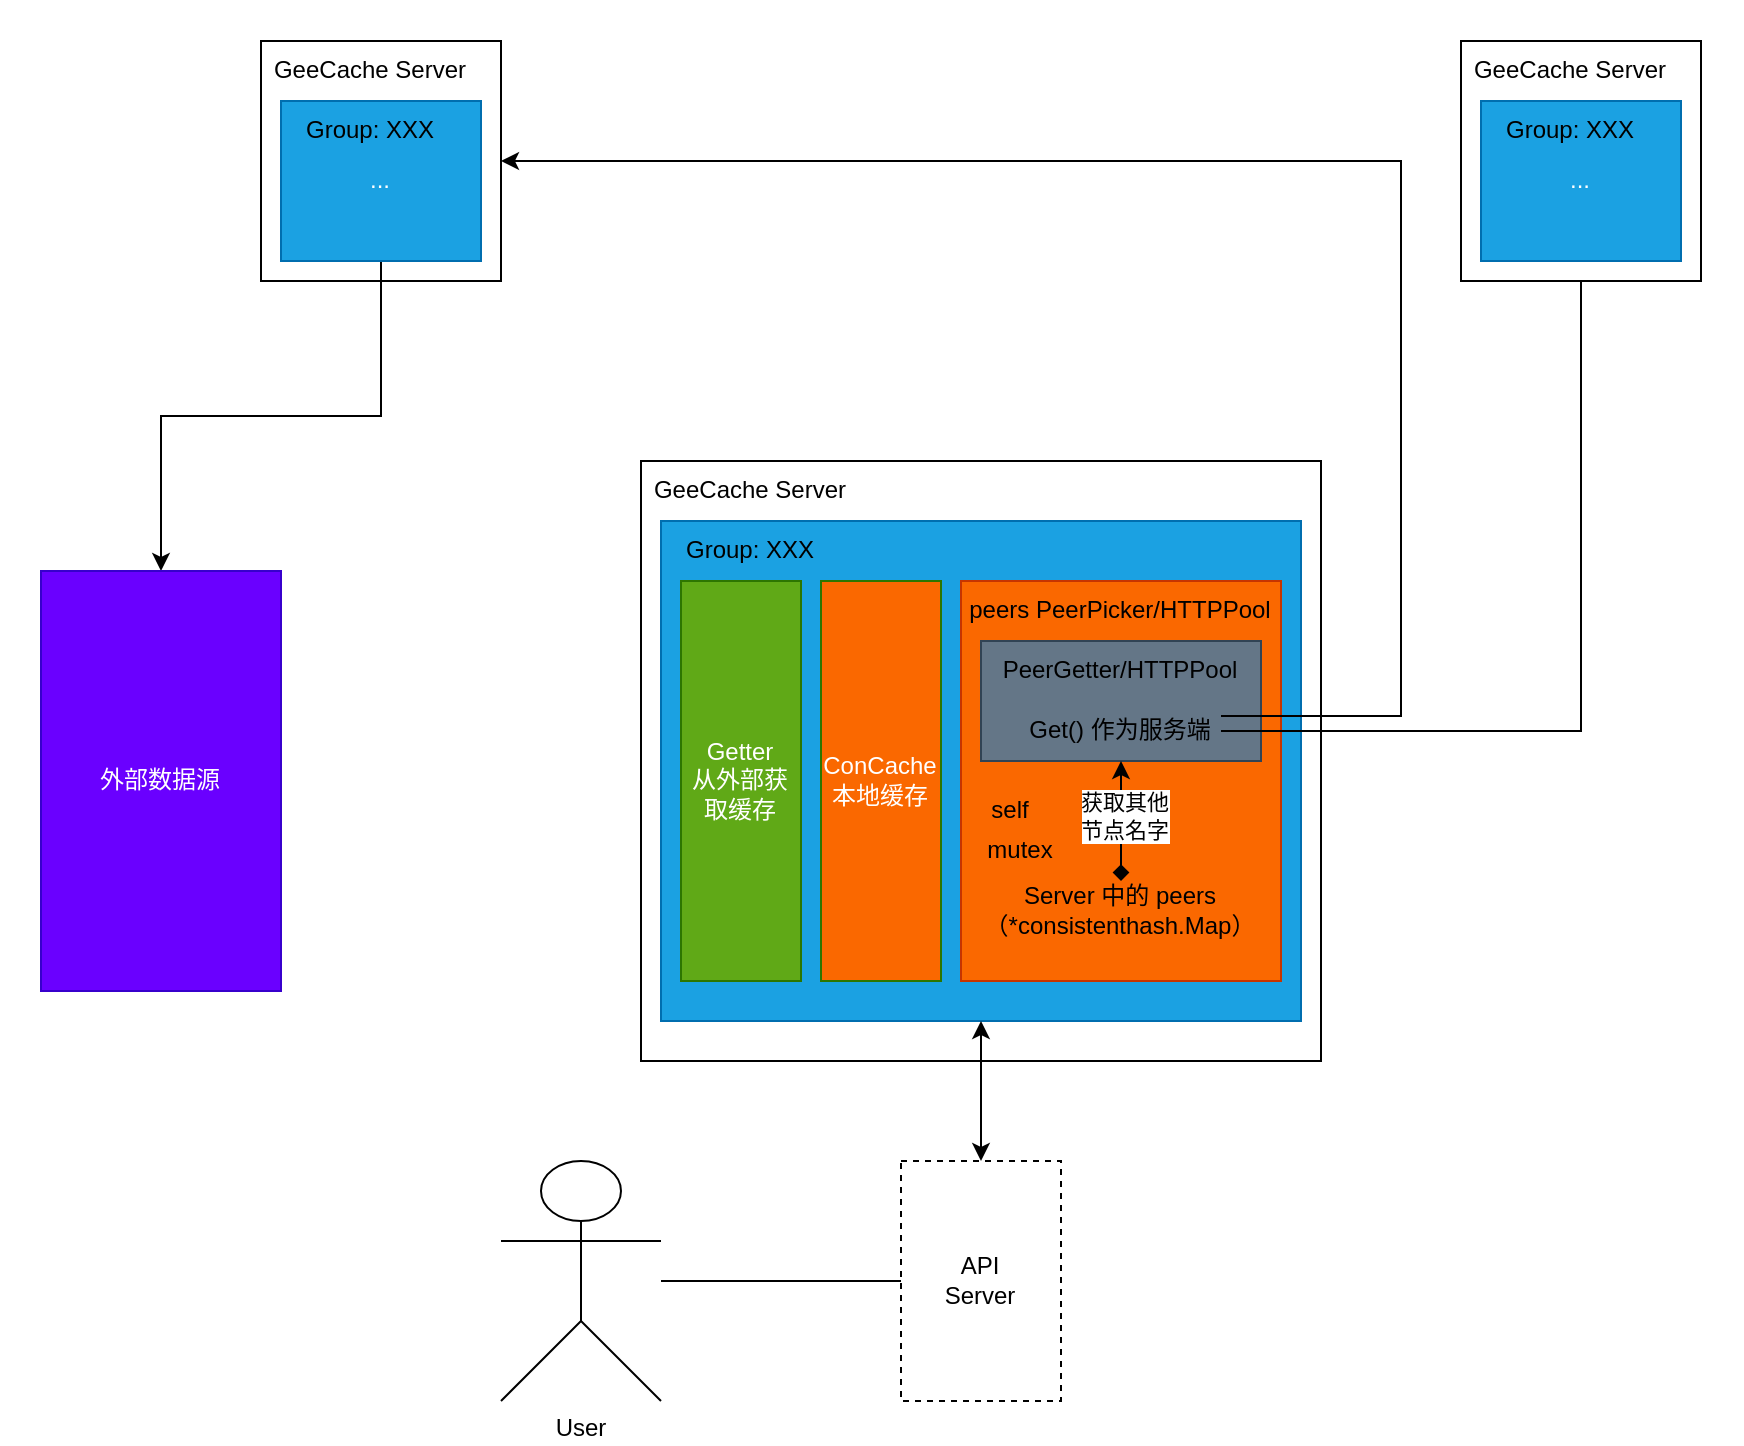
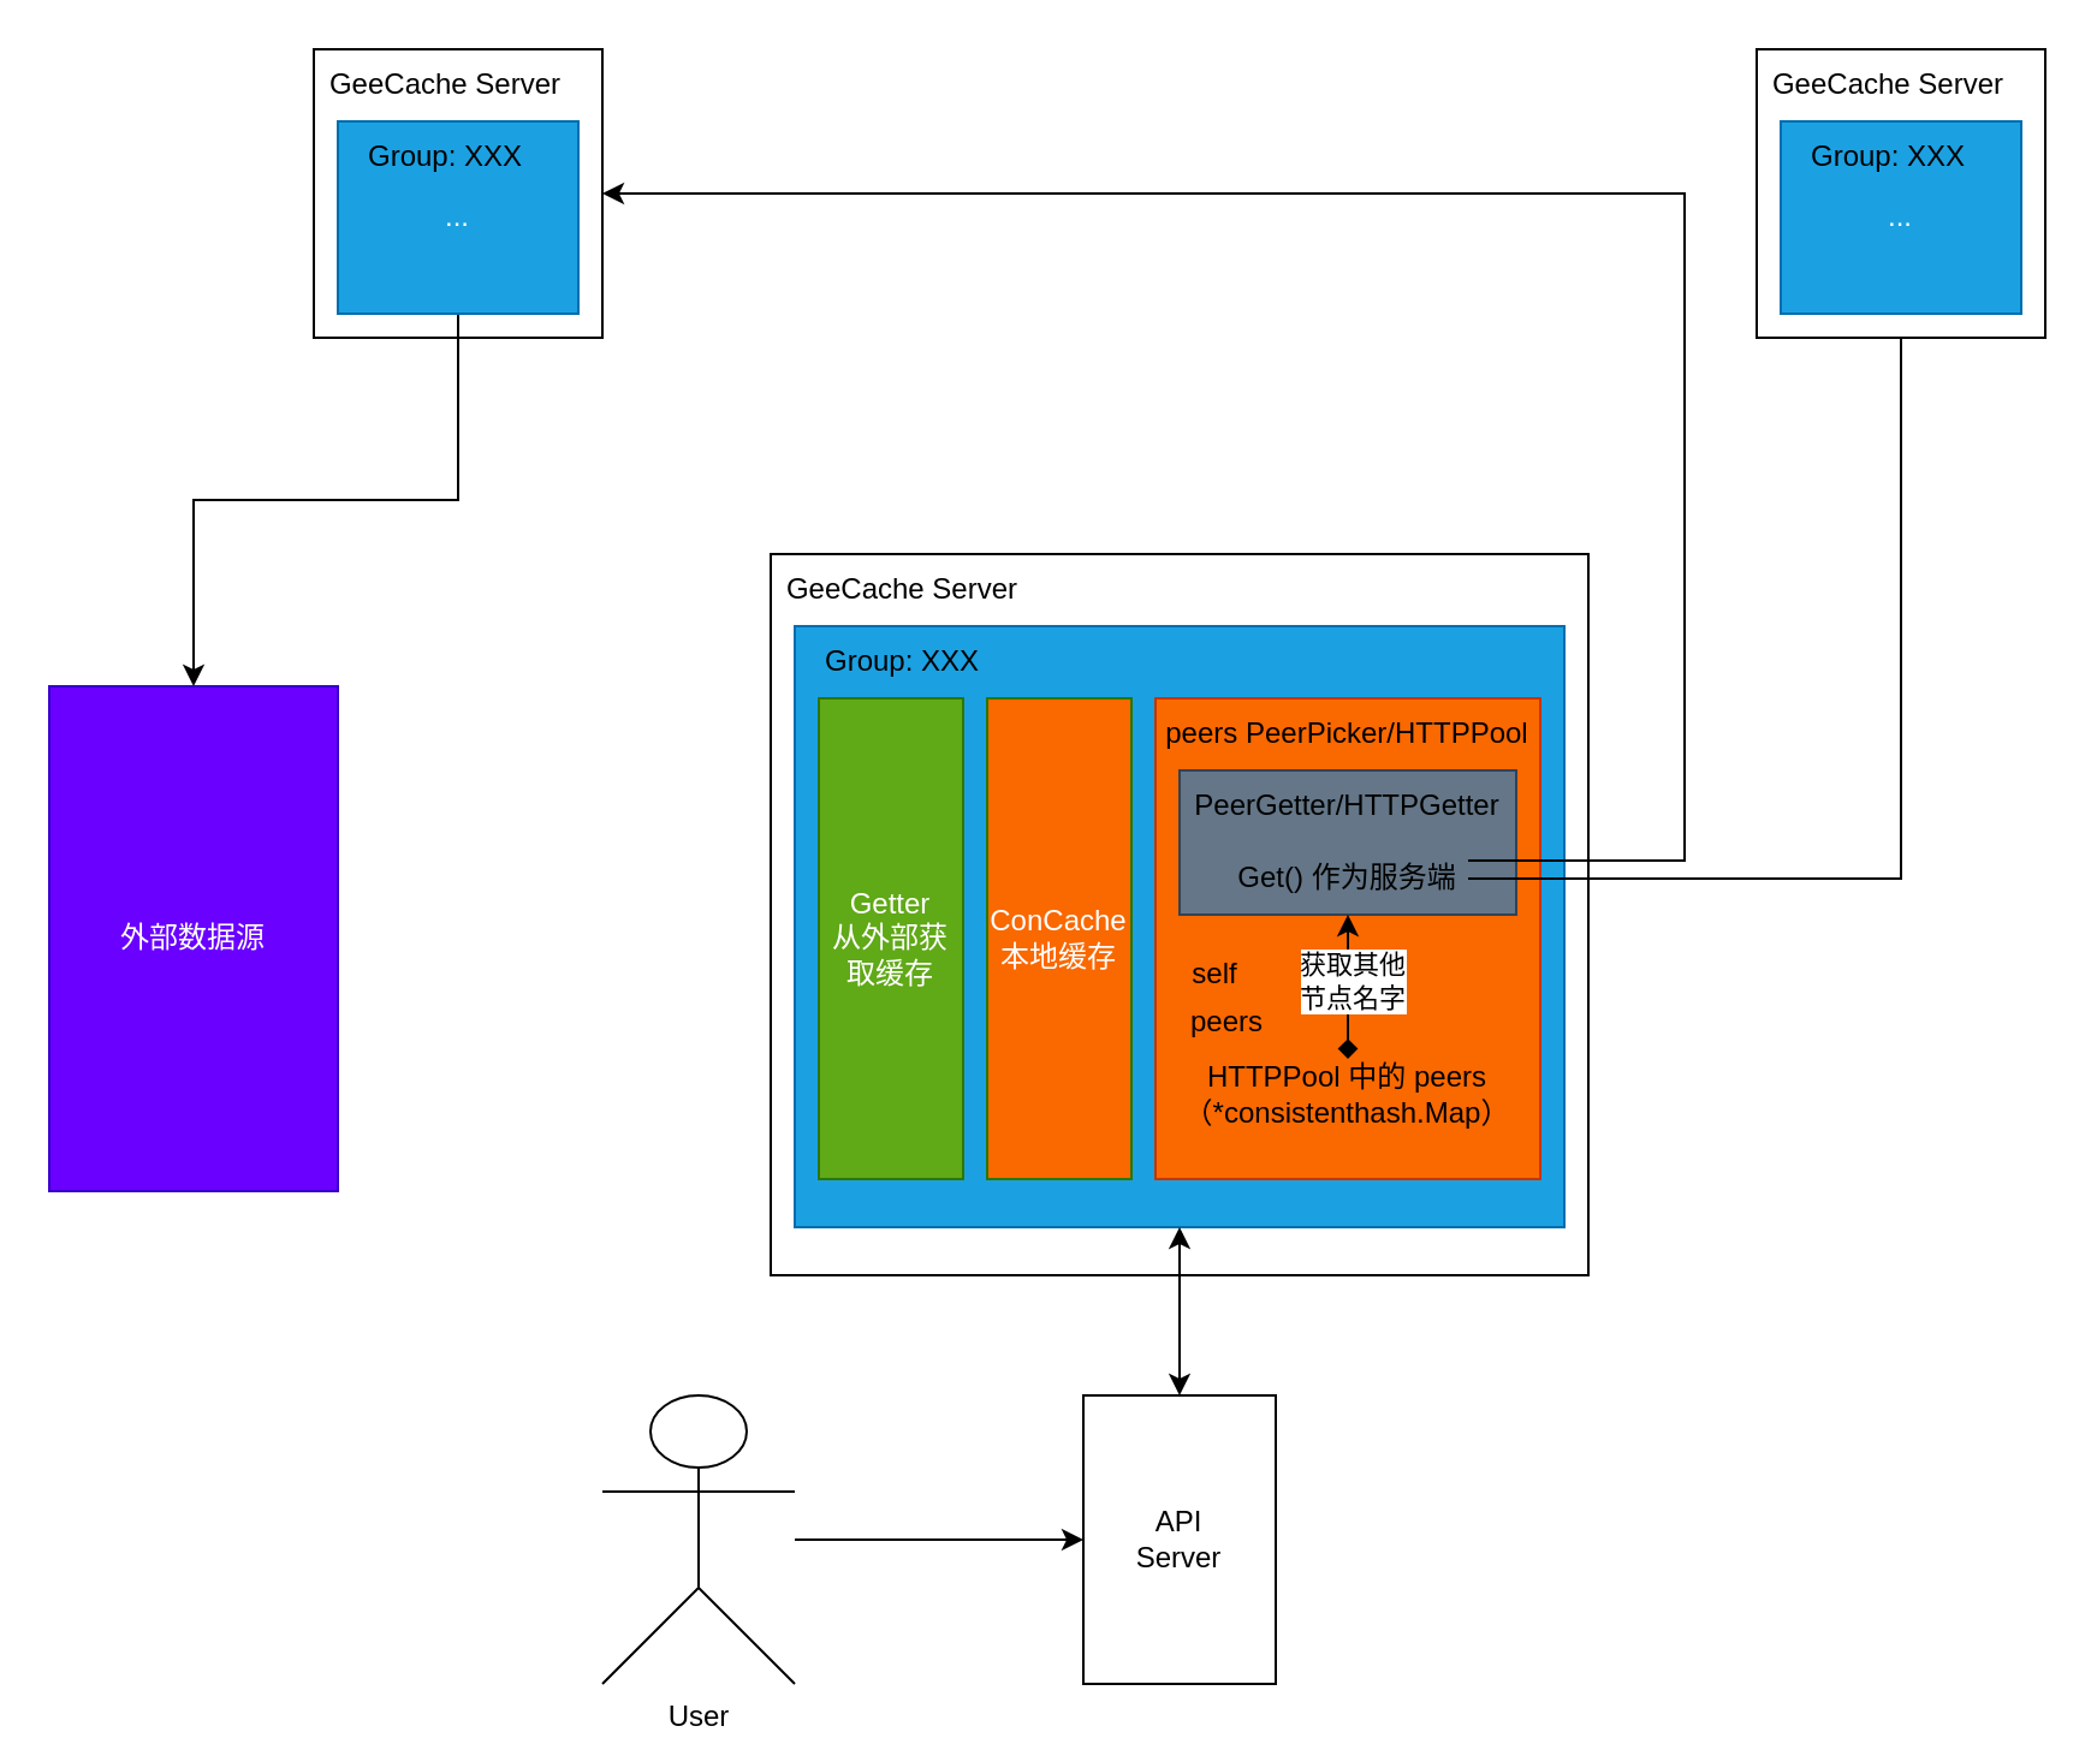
- <mxCell id="15" value="PeerGetter/HTTPPool" style="text;html=1;align=center;verticalAlign=middle;whiteSpace=wrap;rounded=0;" parent="1" vertex="1"><mxGeometry x="490" y="320" width="140" height="30" as="geometry" /></mxCell>
+ <mxCell id="15" value="PeerGetter/HTTPGetter" style="text;html=1;align=center;verticalAlign=middle;whiteSpace=wrap;rounded=0;" parent="1" vertex="1"><mxGeometry x="490" y="320" width="140" height="30" as="geometry" /></mxCell>
- <mxCell id="22" value="mutex" style="text;html=1;align=center;verticalAlign=middle;whiteSpace=wrap;rounded=0;" parent="1" vertex="1"><mxGeometry x="480" y="410" width="60" height="30" as="geometry" /></mxCell>
+ <mxCell id="22" value="peers" style="text;html=1;align=center;verticalAlign=middle;whiteSpace=wrap;rounded=0;" parent="1" vertex="1"><mxGeometry x="480" y="410" width="60" height="30" as="geometry" /></mxCell>
- <mxCell id="23" value="Server 中的 peers（*consistenthash.Map）" style="text;html=1;align=center;verticalAlign=middle;whiteSpace=wrap;rounded=0;" parent="1" vertex="1"><mxGeometry x="490" y="440" width="140" height="30" as="geometry" /></mxCell>
+ <mxCell id="23" value="HTTPPool 中的 peers（*consistenthash.Map）" style="text;html=1;align=center;verticalAlign=middle;whiteSpace=wrap;rounded=0;" parent="1" vertex="1"><mxGeometry x="490" y="440" width="140" height="30" as="geometry" /></mxCell>
- <mxCell id="3" style="edgeStyle=orthogonalEdgeStyle;rounded=0;orthogonalLoop=1;jettySize=auto;html=1;entryX=0;entryY=0.5;entryDx=0;entryDy=0;endArrow=none;" parent="1" source="4" target="2" edge="1"><mxGeometry relative="1" as="geometry" /></mxCell>
+ <mxCell id="3" style="edgeStyle=orthogonalEdgeStyle;rounded=0;orthogonalLoop=1;jettySize=auto;html=1;entryX=0;entryY=0.5;entryDx=0;entryDy=0;" parent="1" source="4" target="2" edge="1"><mxGeometry relative="1" as="geometry" /></mxCell>
- <mxCell id="2" value="API&lt;br&gt;Server" style="rounded=0;whiteSpace=wrap;html=1;dashed=1;" parent="1" vertex="1"><mxGeometry x="450" y="580" width="80" height="120" as="geometry" /></mxCell>
+ <mxCell id="2" value="API&lt;br&gt;Server" style="rounded=0;whiteSpace=wrap;html=1;" parent="1" vertex="1"><mxGeometry x="450" y="580" width="80" height="120" as="geometry" /></mxCell>
